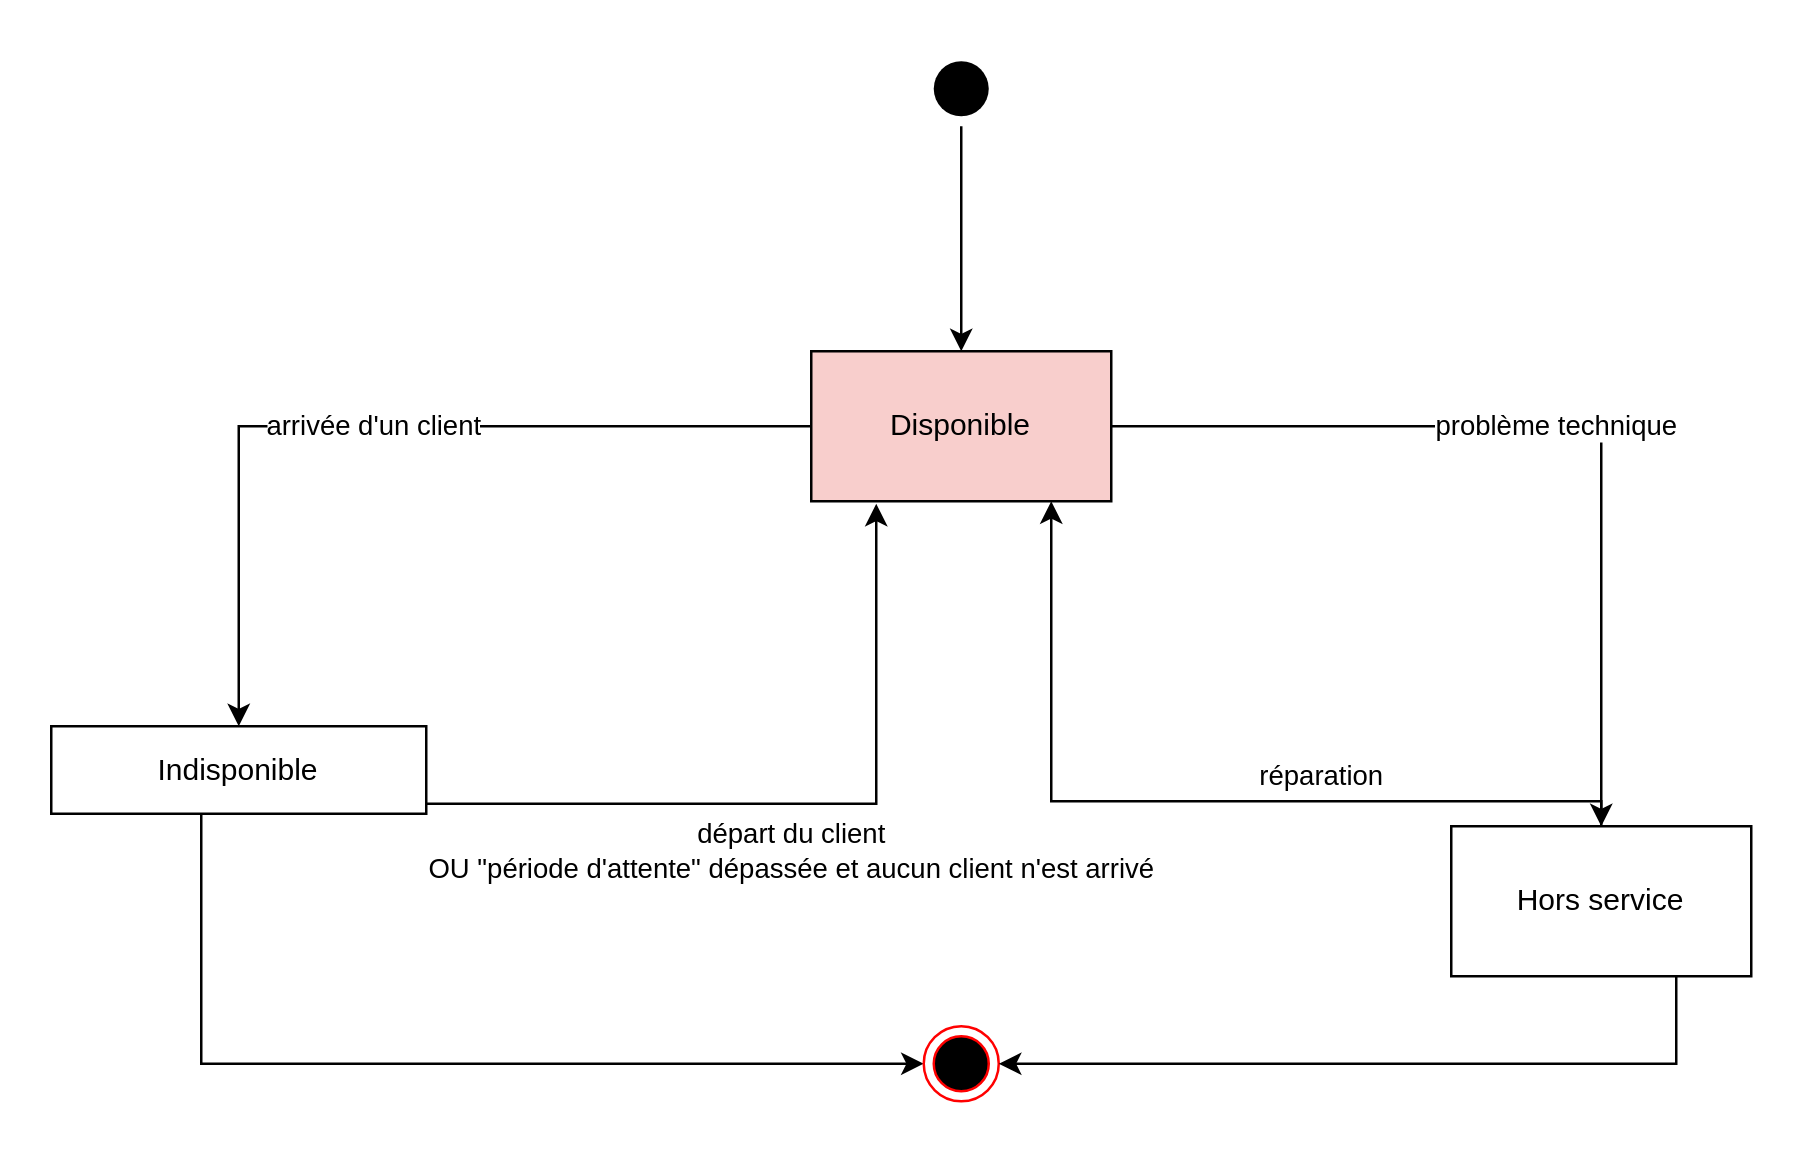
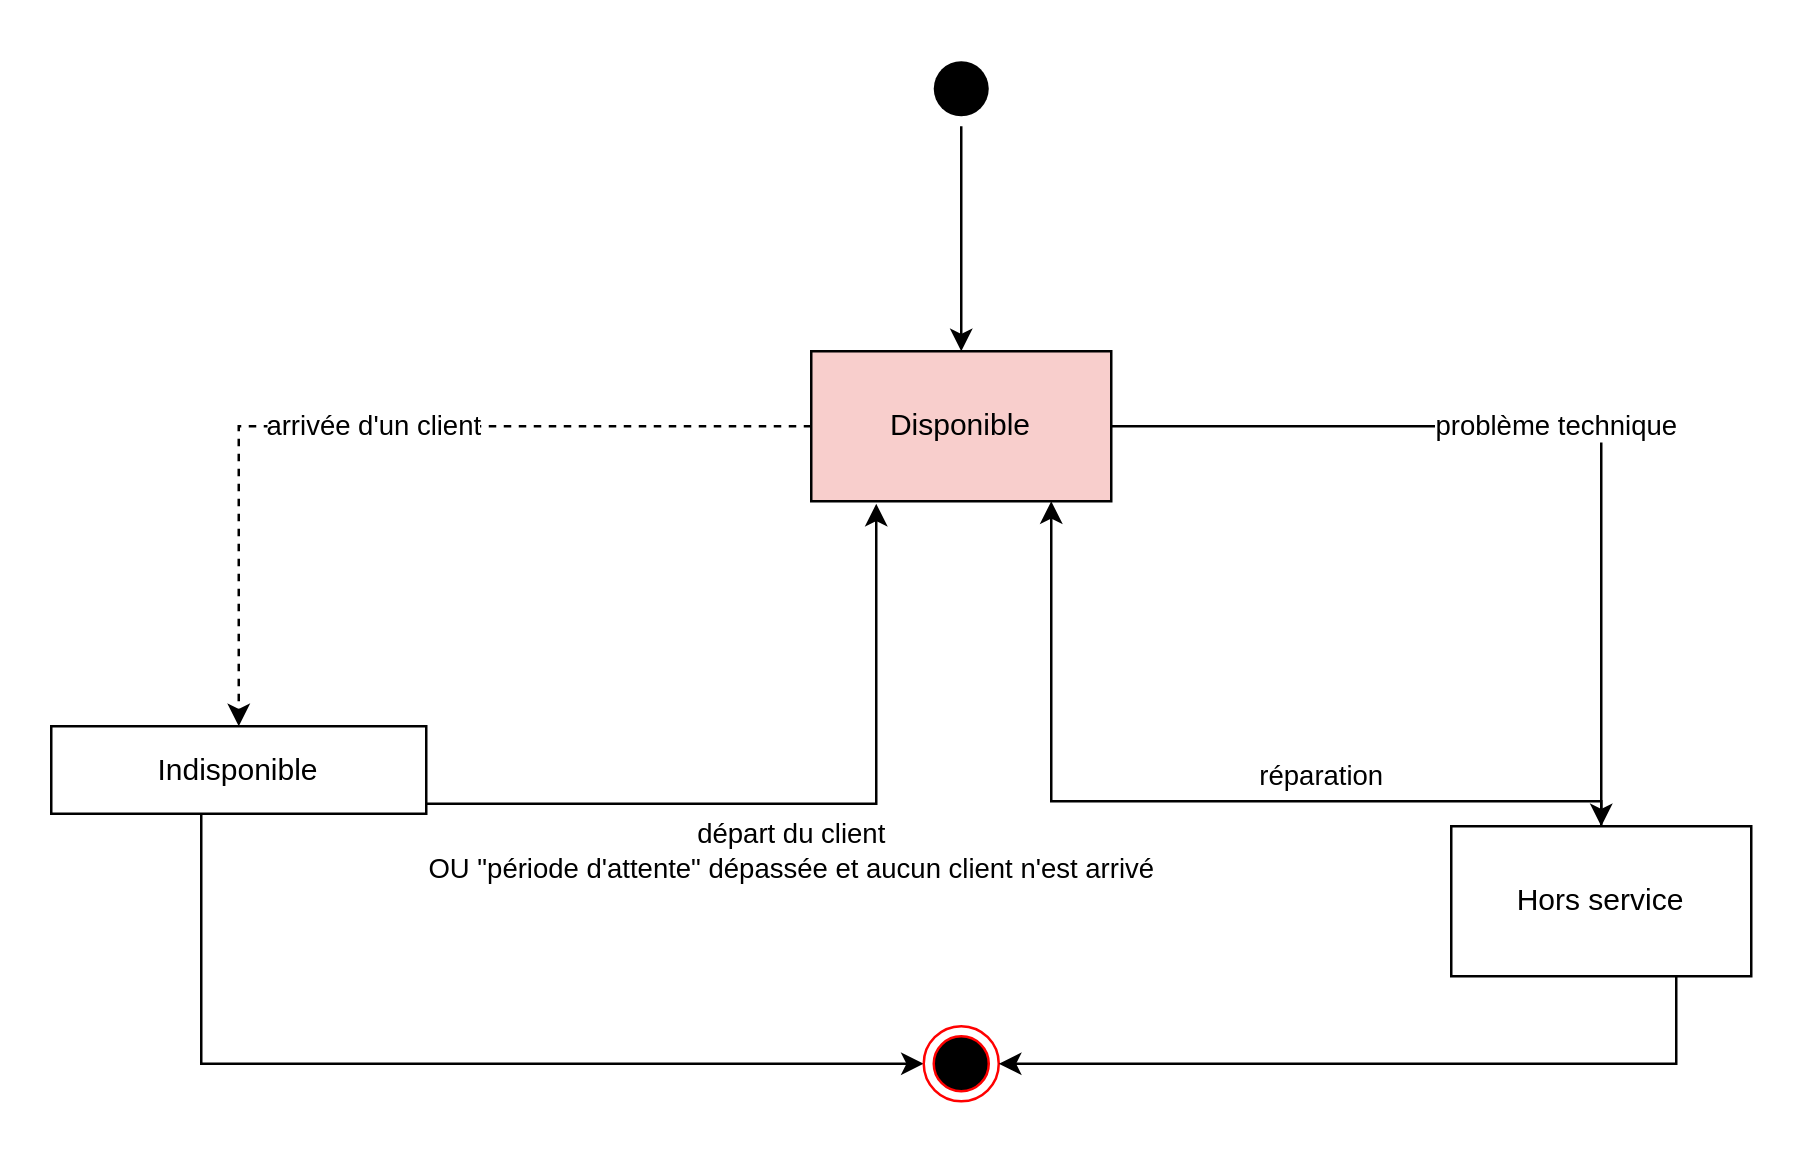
- <mxCell id="3" value="arrivée d'un client" style="edgeStyle=orthogonalEdgeStyle;rounded=0;orthogonalLoop=1;jettySize=auto;html=1;" edge="1" parent="1" source="4" target="7"><mxGeometry relative="1" as="geometry" /></mxCell>
+ <mxCell id="3" value="arrivée d'un client" style="edgeStyle=orthogonalEdgeStyle;rounded=0;orthogonalLoop=1;jettySize=auto;html=1;dashed=1;" edge="1" parent="1" source="4" target="7"><mxGeometry relative="1" as="geometry" /></mxCell>
